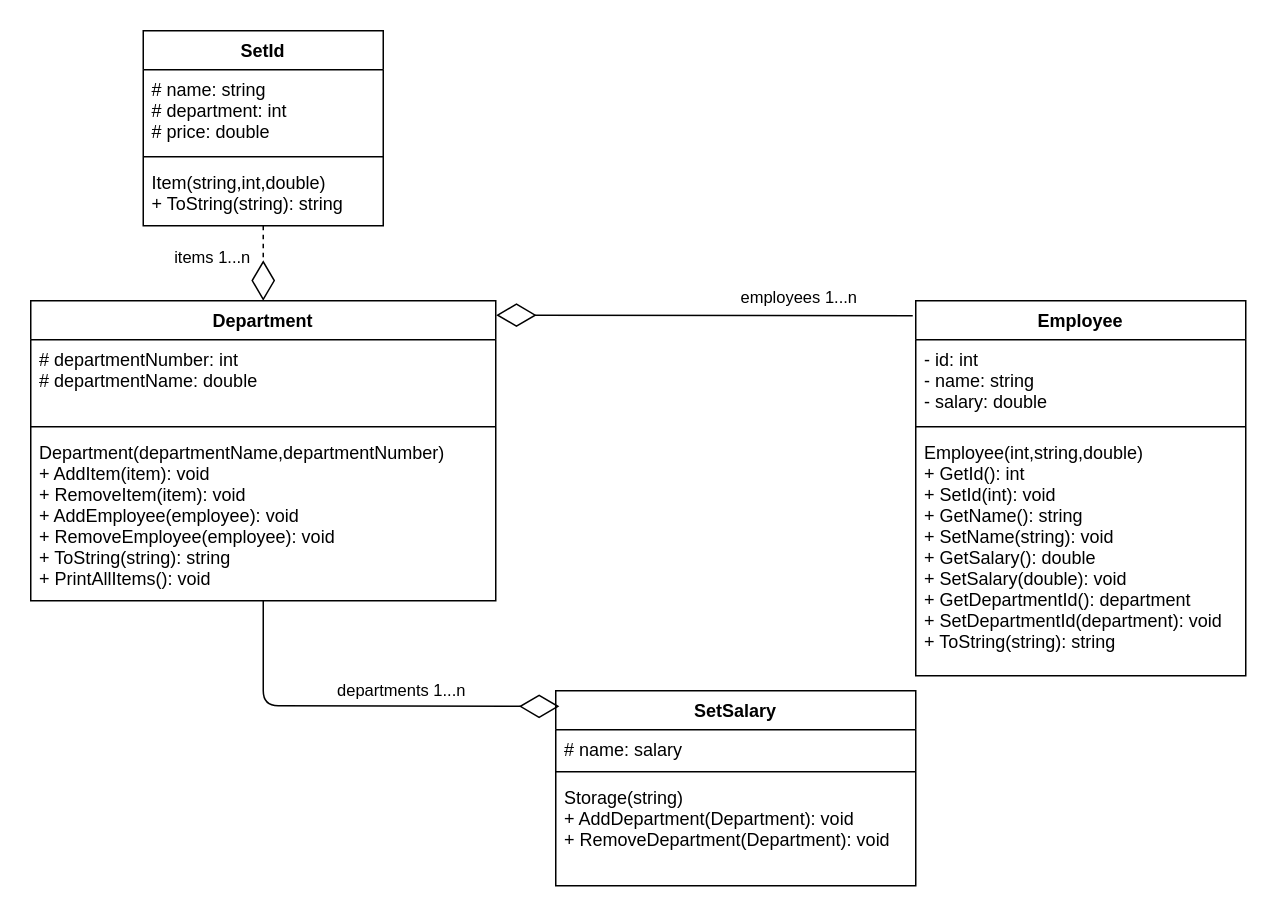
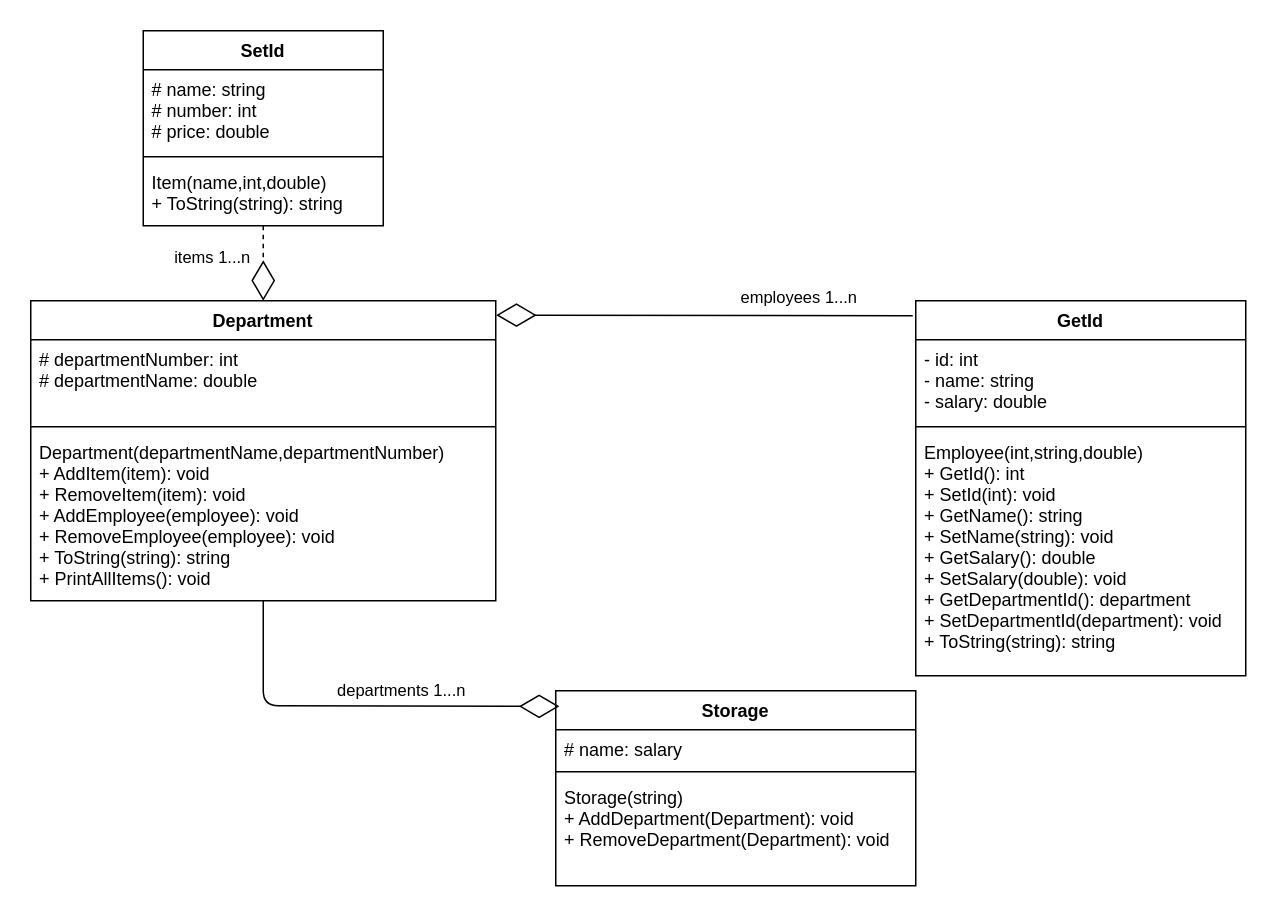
- <mxCell id="3" value="# name: string&#10;# department: int&#10;# price: double" style="text;strokeColor=none;fillColor=none;align=left;verticalAlign=top;spacingLeft=4;spacingRight=4;overflow=hidden;rotatable=0;points=[[0,0.5],[1,0.5]];portConstraint=eastwest;" vertex="1" parent="2"><mxGeometry y="26" width="160" height="54" as="geometry" /></mxCell>
+ <mxCell id="3" value="# name: string&#10;# number: int&#10;# price: double" style="text;strokeColor=none;fillColor=none;align=left;verticalAlign=top;spacingLeft=4;spacingRight=4;overflow=hidden;rotatable=0;points=[[0,0.5],[1,0.5]];portConstraint=eastwest;" vertex="1" parent="2"><mxGeometry y="26" width="160" height="54" as="geometry" /></mxCell>
- <mxCell id="5" value="Item(string,int,double)&#10;+ ToString(string): string" style="text;strokeColor=none;fillColor=none;align=left;verticalAlign=top;spacingLeft=4;spacingRight=4;overflow=hidden;rotatable=0;points=[[0,0.5],[1,0.5]];portConstraint=eastwest;" vertex="1" parent="2"><mxGeometry y="88" width="160" height="42" as="geometry" /></mxCell>
+ <mxCell id="5" value="Item(name,int,double)&#10;+ ToString(string): string" style="text;strokeColor=none;fillColor=none;align=left;verticalAlign=top;spacingLeft=4;spacingRight=4;overflow=hidden;rotatable=0;points=[[0,0.5],[1,0.5]];portConstraint=eastwest;" vertex="1" parent="2"><mxGeometry y="88" width="160" height="42" as="geometry" /></mxCell>
- <mxCell id="6" value="Employee" style="swimlane;fontStyle=1;align=center;verticalAlign=top;childLayout=stackLayout;horizontal=1;startSize=26;horizontalStack=0;resizeParent=1;resizeParentMax=0;resizeLast=0;collapsible=1;marginBottom=0;" vertex="1" parent="1"><mxGeometry x="610" y="200" width="220" height="250" as="geometry" /></mxCell>
+ <mxCell id="6" value="GetId" style="swimlane;fontStyle=1;align=center;verticalAlign=top;childLayout=stackLayout;horizontal=1;startSize=26;horizontalStack=0;resizeParent=1;resizeParentMax=0;resizeLast=0;collapsible=1;marginBottom=0;" vertex="1" parent="1"><mxGeometry x="610" y="200" width="220" height="250" as="geometry" /></mxCell>
- <mxCell id="18" value="SetSalary" style="swimlane;fontStyle=1;align=center;verticalAlign=top;childLayout=stackLayout;horizontal=1;startSize=26;horizontalStack=0;resizeParent=1;resizeParentMax=0;resizeLast=0;collapsible=1;marginBottom=0;" vertex="1" parent="1"><mxGeometry x="370" y="460" width="240" height="130" as="geometry" /></mxCell>
+ <mxCell id="18" value="Storage" style="swimlane;fontStyle=1;align=center;verticalAlign=top;childLayout=stackLayout;horizontal=1;startSize=26;horizontalStack=0;resizeParent=1;resizeParentMax=0;resizeLast=0;collapsible=1;marginBottom=0;" vertex="1" parent="1"><mxGeometry x="370" y="460" width="240" height="130" as="geometry" /></mxCell>
